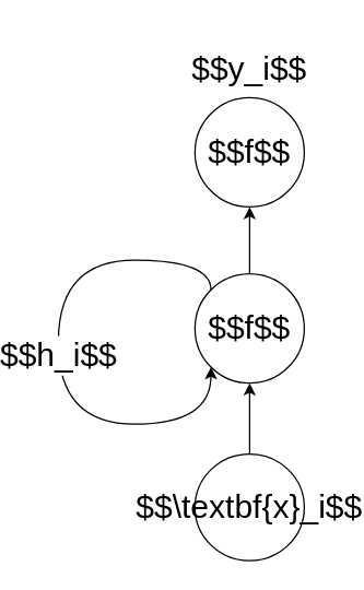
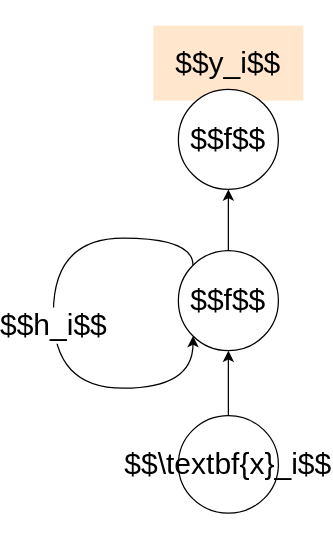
- <mxCell id="2" value="&lt;font style=&quot;font-size: 24px;&quot;&gt;$$y_i$$&lt;/font&gt;" style="rounded=0;whiteSpace=wrap;html=1;strokeColor=none;" parent="1" vertex="1"><mxGeometry x="100" y="20" width="120" height="60" as="geometry" /></mxCell>
+ <mxCell id="2" value="&lt;font style=&quot;font-size: 24px;&quot;&gt;$$y_i$$&lt;/font&gt;" style="rounded=0;whiteSpace=wrap;html=1;strokeColor=none;fillColor=#ffe6cc;" parent="1" vertex="1"><mxGeometry x="100" y="20" width="120" height="60" as="geometry" /></mxCell>
